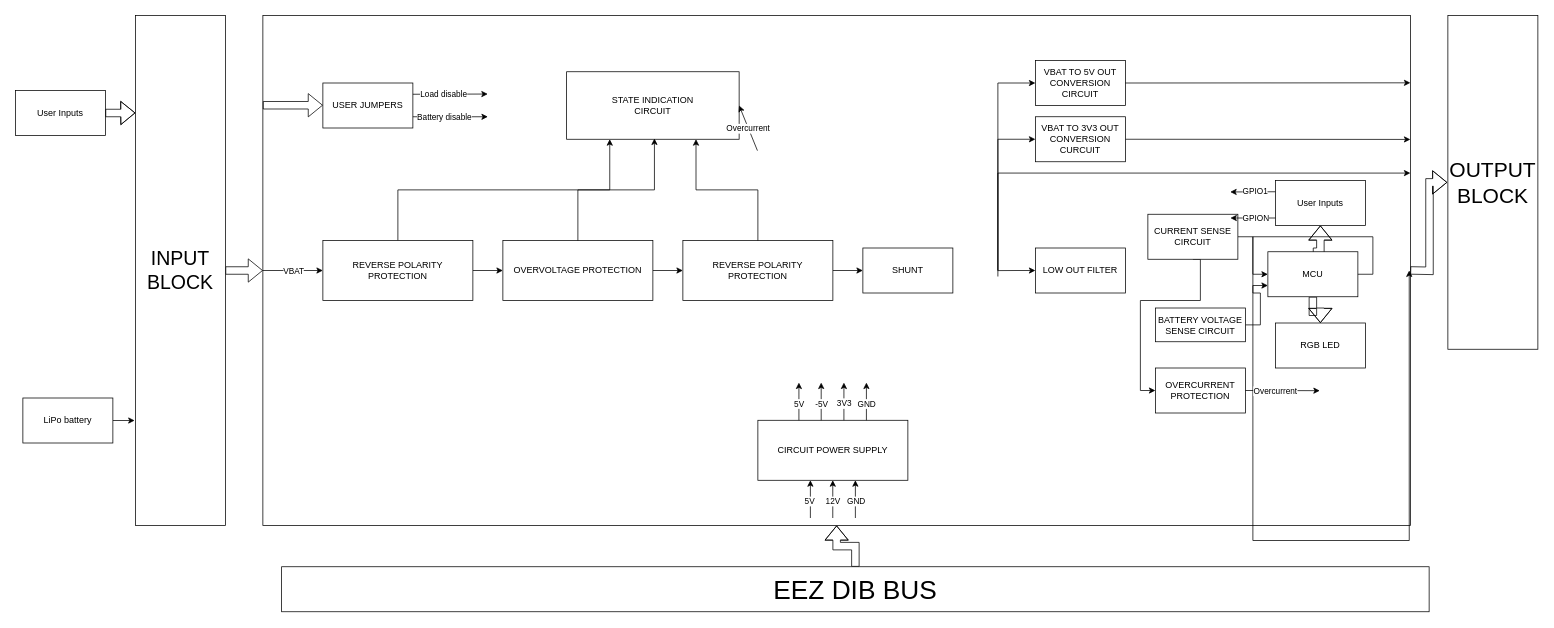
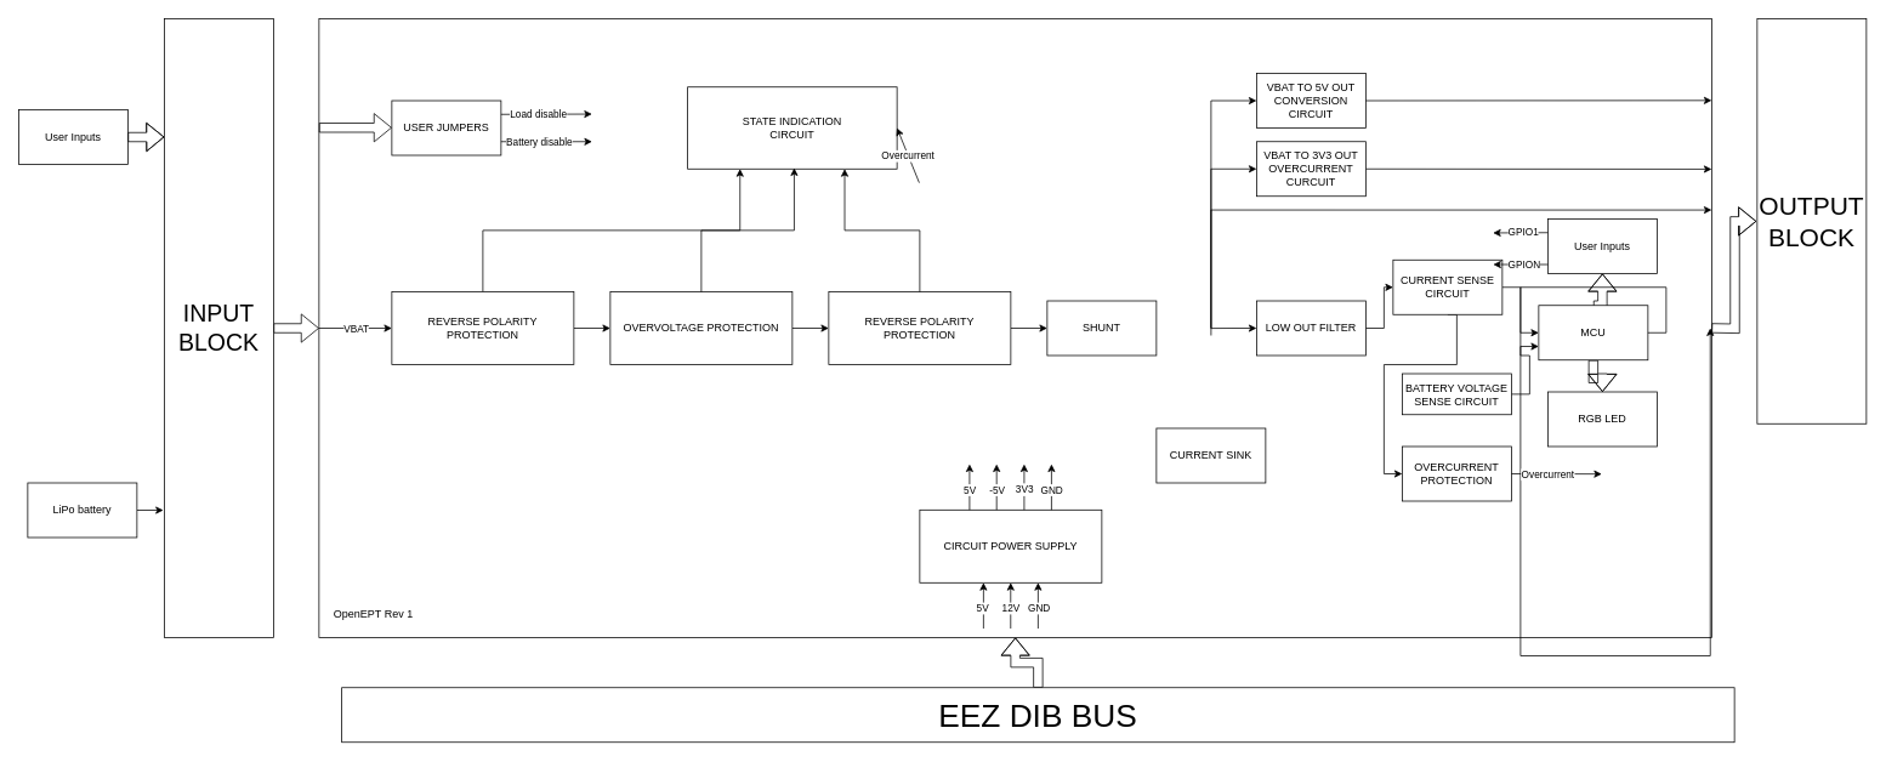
- <mxCell id="57" value="VBAT TO 3V3 OUT CONVERSION CURCUIT" style="rounded=0;whiteSpace=wrap;html=1;" vertex="1" parent="1"><mxGeometry x="1380" y="155" width="120" height="60" as="geometry" /></mxCell>
+ <mxCell id="57" value="VBAT TO 3V3 OUT OVERCURRENT CURCUIT" style="rounded=0;whiteSpace=wrap;html=1;" vertex="1" parent="1"><mxGeometry x="1380" y="155" width="120" height="60" as="geometry" /></mxCell>
+ <mxCell id="49" style="edgeStyle=orthogonalEdgeStyle;rounded=0;orthogonalLoop=1;jettySize=auto;html=1;exitX=1;exitY=0.5;exitDx=0;exitDy=0;entryX=0;entryY=0.5;entryDx=0;entryDy=0;" edge="1" parent="1" source="50" target="5"><mxGeometry relative="1" as="geometry" /></mxCell>
+ <mxCell id="18" value="CURRENT SINK" style="rounded=0;whiteSpace=wrap;html=1;" vertex="1" parent="1"><mxGeometry x="1270" y="470" width="120" height="60" as="geometry" /></mxCell>
+ <mxCell id="25" value="OpenEPT Rev 1 " style="text;html=1;align=center;verticalAlign=middle;whiteSpace=wrap;rounded=0;" vertex="1" parent="1"><mxGeometry x="360" y="660" width="100" height="30" as="geometry" /></mxCell>
